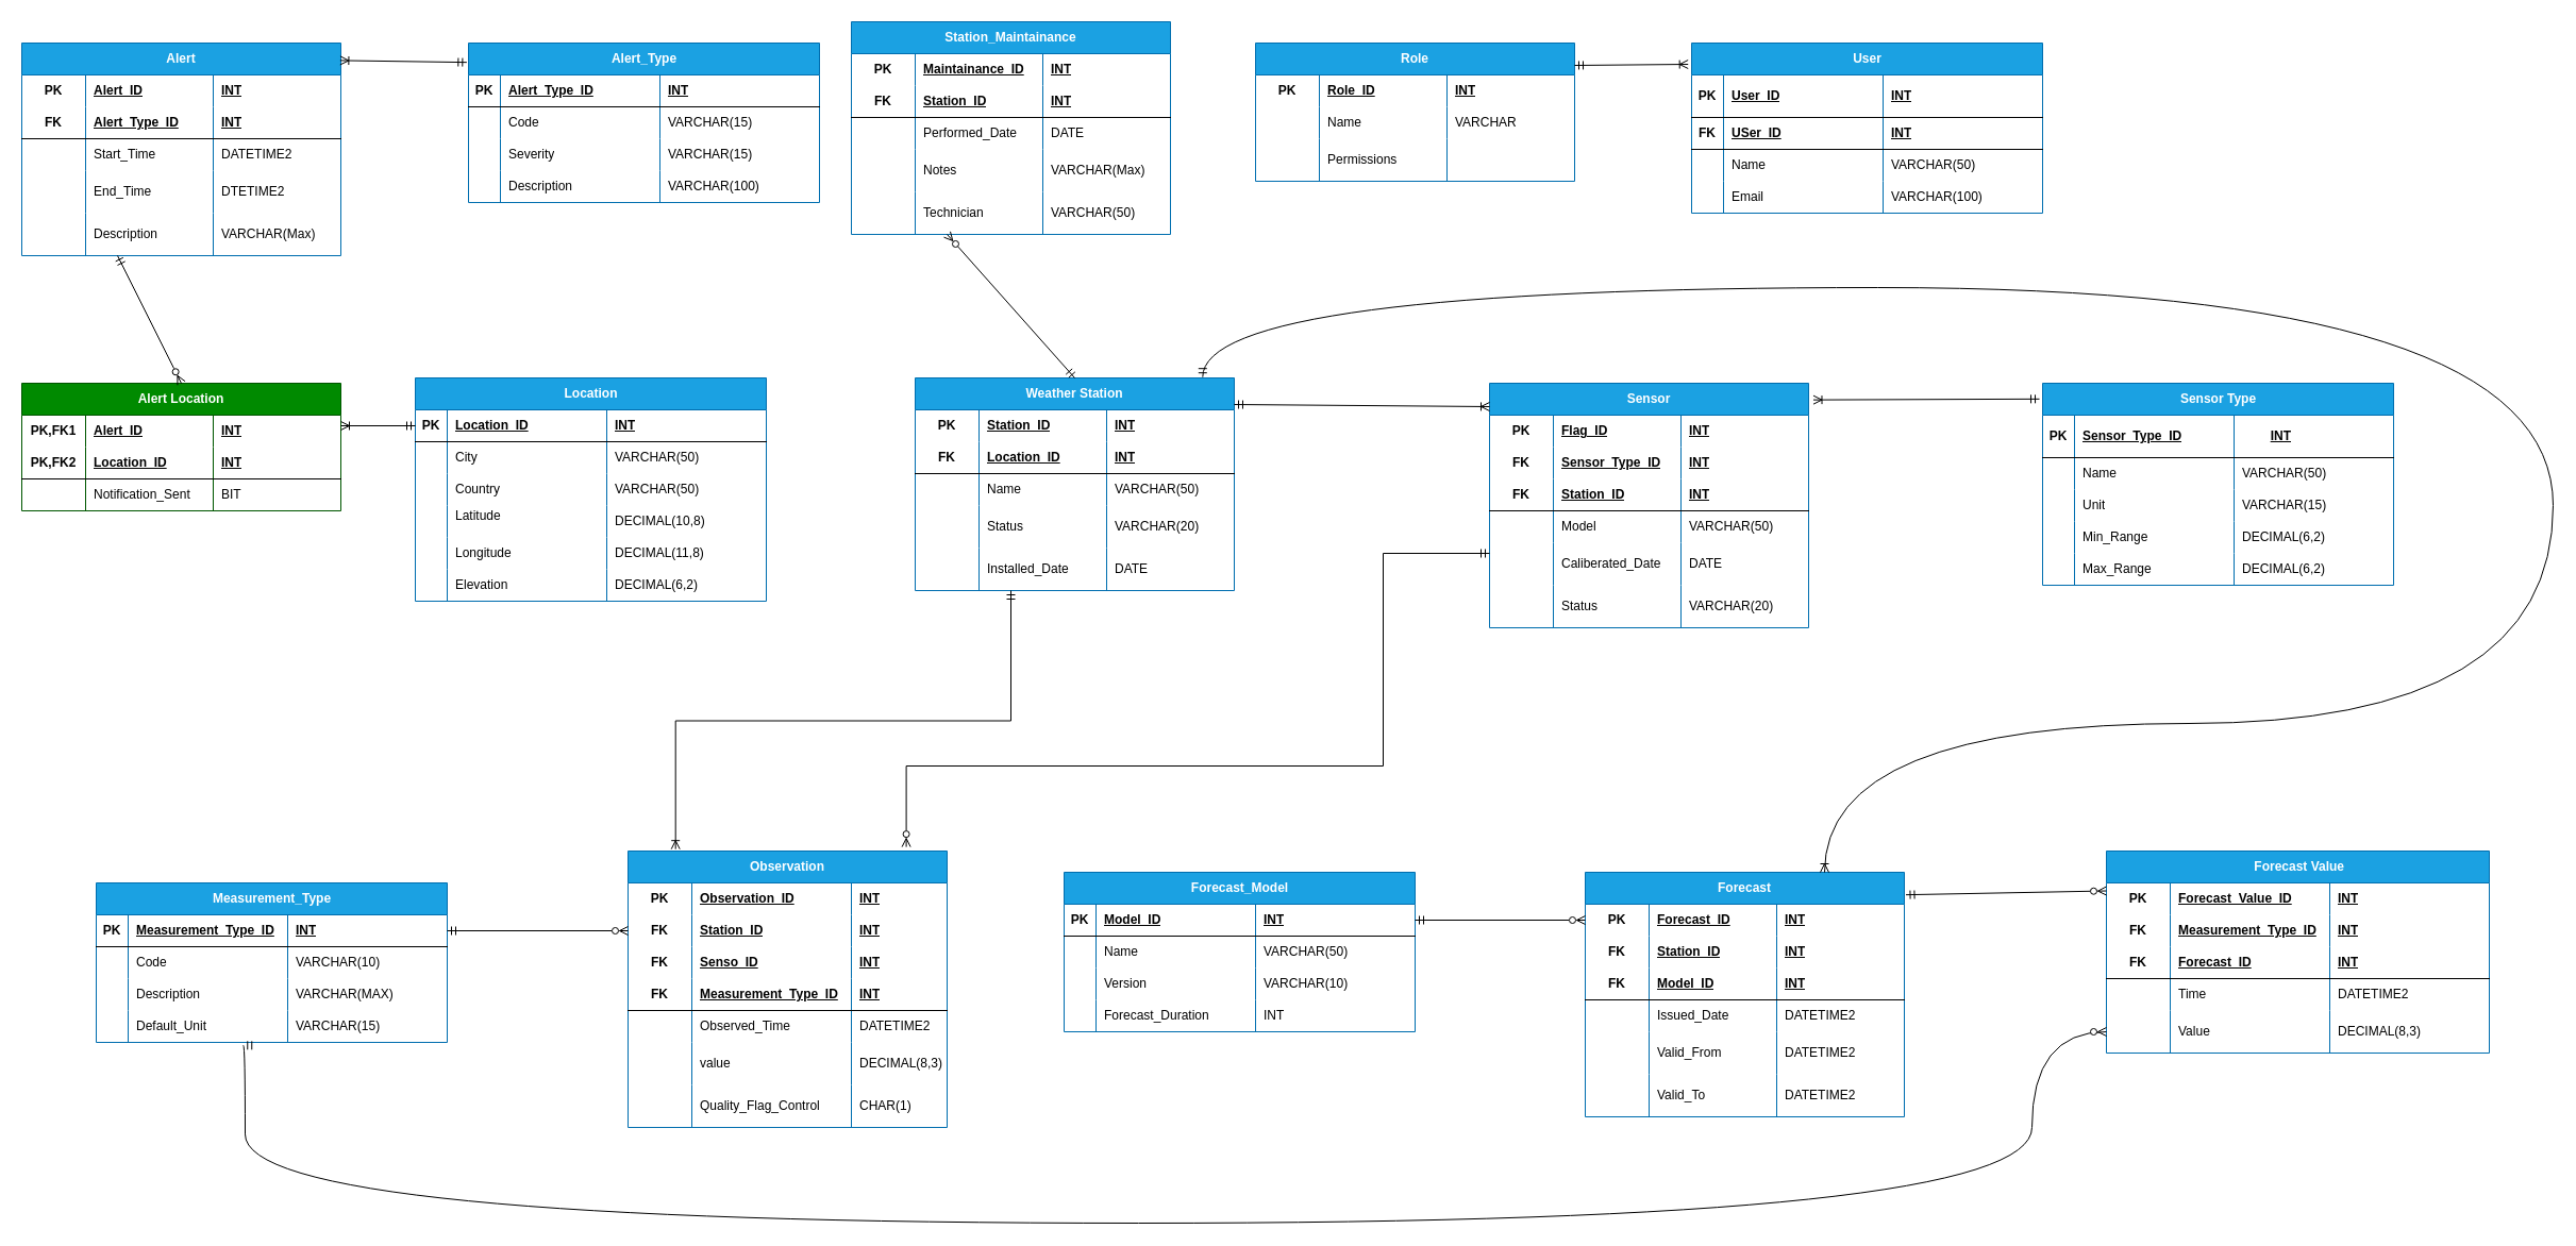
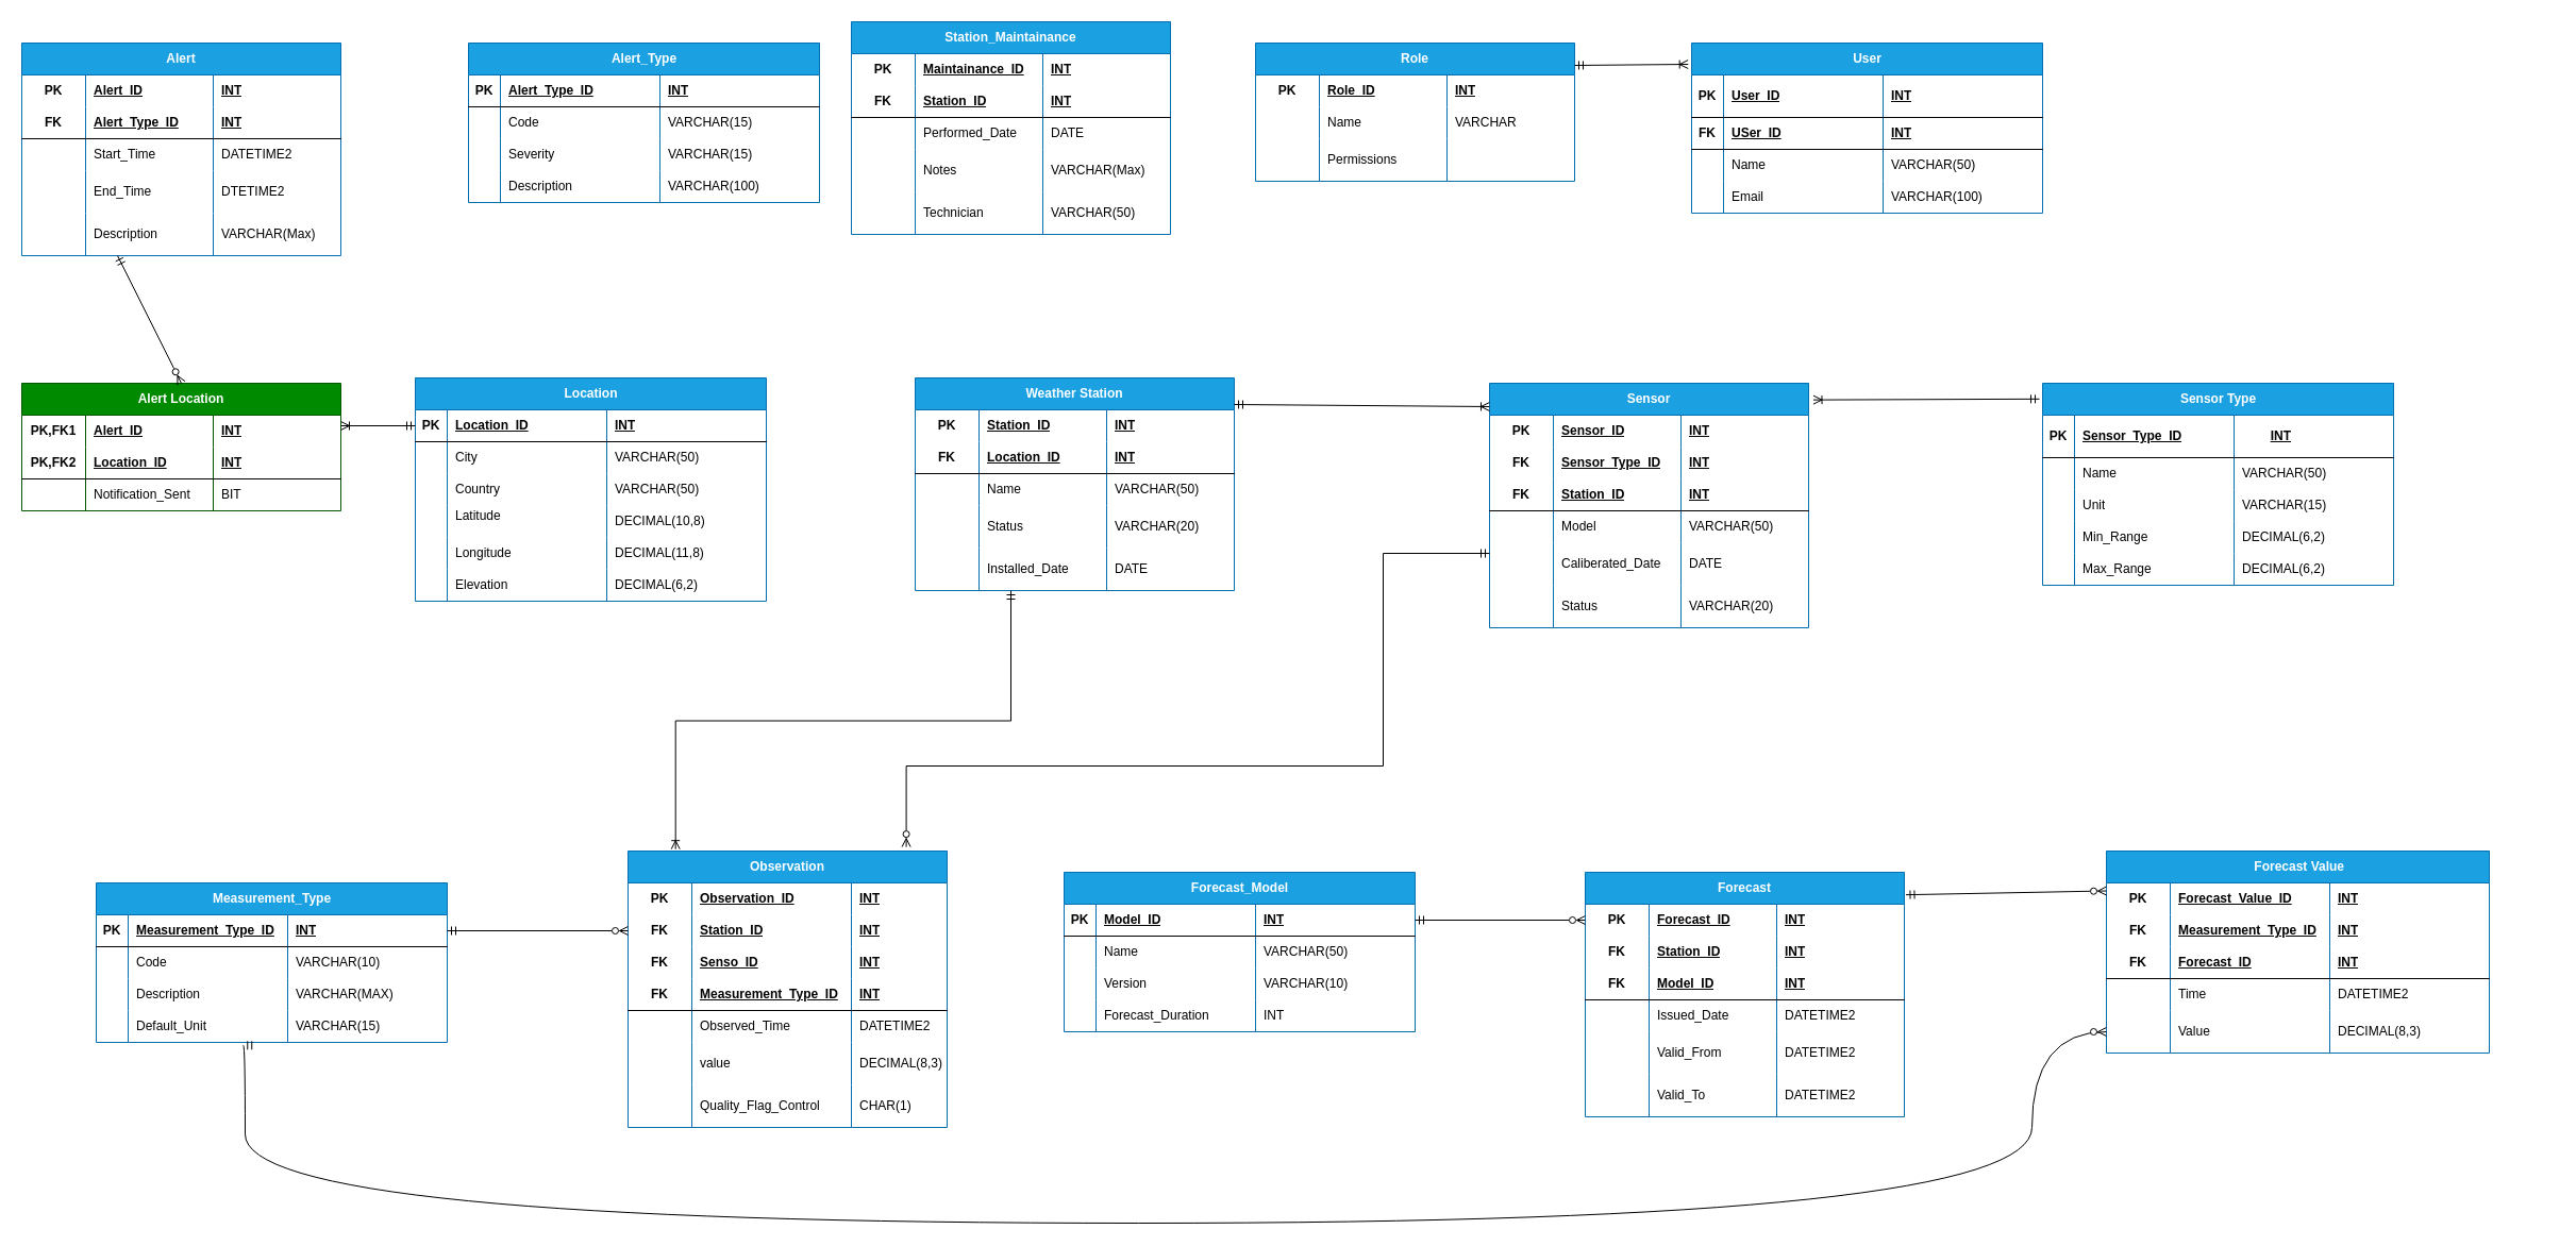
- <mxCell id="305" value="" style="fontSize=12;html=1;endArrow=ERoneToMany;startArrow=ERmandOne;rounded=0;exitX=-0.005;exitY=0.121;exitDx=0;exitDy=0;exitPerimeter=0;entryX=0.998;entryY=0.082;entryDx=0;entryDy=0;entryPerimeter=0;" parent="1" source="2" target="19" edge="1"><mxGeometry width="100" height="100" relative="1" as="geometry"><mxPoint x="480" y="330" as="sourcePoint" /><mxPoint x="580" y="230" as="targetPoint" /></mxGeometry></mxCell>
- <mxCell id="311" value="" style="fontSize=12;html=1;endArrow=ERzeroToMany;startArrow=ERmandOne;rounded=0;exitX=0.5;exitY=0;exitDx=0;exitDy=0;endFill=0;entryX=0.25;entryY=1;entryDx=0;entryDy=0;" parent="1" source="65" target="130" edge="1"><mxGeometry width="100" height="100" relative="1" as="geometry"><mxPoint x="530" y="240" as="sourcePoint" /><mxPoint x="710" y="266" as="targetPoint" /></mxGeometry></mxCell>
- <mxCell id="318" value="" style="edgeStyle=orthogonalEdgeStyle;fontSize=12;html=1;endArrow=ERoneToMany;startArrow=ERmandOne;rounded=0;curved=1;entryX=0.75;entryY=0;entryDx=0;entryDy=0;exitX=0.901;exitY=-0.004;exitDx=0;exitDy=0;exitPerimeter=0;" edge="1" parent="1" source="65" target="246"><mxGeometry width="100" height="100" relative="1" as="geometry"><mxPoint x="1130" y="300" as="sourcePoint" /><mxPoint x="2320" y="660" as="targetPoint" /><Array as="points"><mxPoint x="1130" y="270" /><mxPoint x="2400" y="270" /><mxPoint x="2400" y="680" /><mxPoint x="1715" y="680" /></Array></mxGeometry></mxCell>
- <mxCell id="89" value="Flag_ID" style="shape=partialRectangle;connectable=1;fillColor=none;top=0;left=0;bottom=0;right=0;align=left;spacingLeft=6;fontStyle=5;overflow=hidden;html=1;whiteSpace=wrap;movable=1;resizable=1;rotatable=1;deletable=1;editable=1;locked=0;" parent="87" vertex="1"><mxGeometry x="60" width="120" height="30" as="geometry"><mxRectangle width="120" height="30" as="alternateBounds" /></mxGeometry></mxCell>
+ <mxCell id="89" value="Sensor_ID" style="shape=partialRectangle;connectable=1;fillColor=none;top=0;left=0;bottom=0;right=0;align=left;spacingLeft=6;fontStyle=5;overflow=hidden;html=1;whiteSpace=wrap;movable=1;resizable=1;rotatable=1;deletable=1;editable=1;locked=0;" parent="87" vertex="1"><mxGeometry x="60" width="120" height="30" as="geometry"><mxRectangle width="120" height="30" as="alternateBounds" /></mxGeometry></mxCell>
